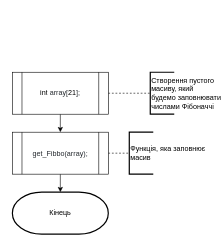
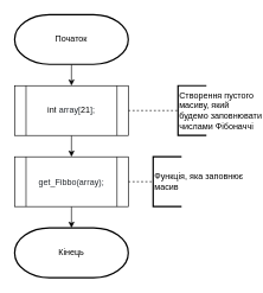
+ <mxCell id="3" value="Початок" style="strokeWidth=2;html=1;shape=mxgraph.flowchart.terminator;whiteSpace=wrap;" parent="1" vertex="1"><mxGeometry x="20" y="20" width="160" height="70" as="geometry" /></mxCell>
+ <mxCell id="2" style="edgeStyle=orthogonalEdgeStyle;rounded=0;orthogonalLoop=1;jettySize=auto;html=1;exitX=0.5;exitY=1;exitDx=0;exitDy=0;exitPerimeter=0;entryX=0.5;entryY=0;entryDx=0;entryDy=0;" parent="1" source="3" target="6" edge="1"><mxGeometry relative="1" as="geometry" /></mxCell>
